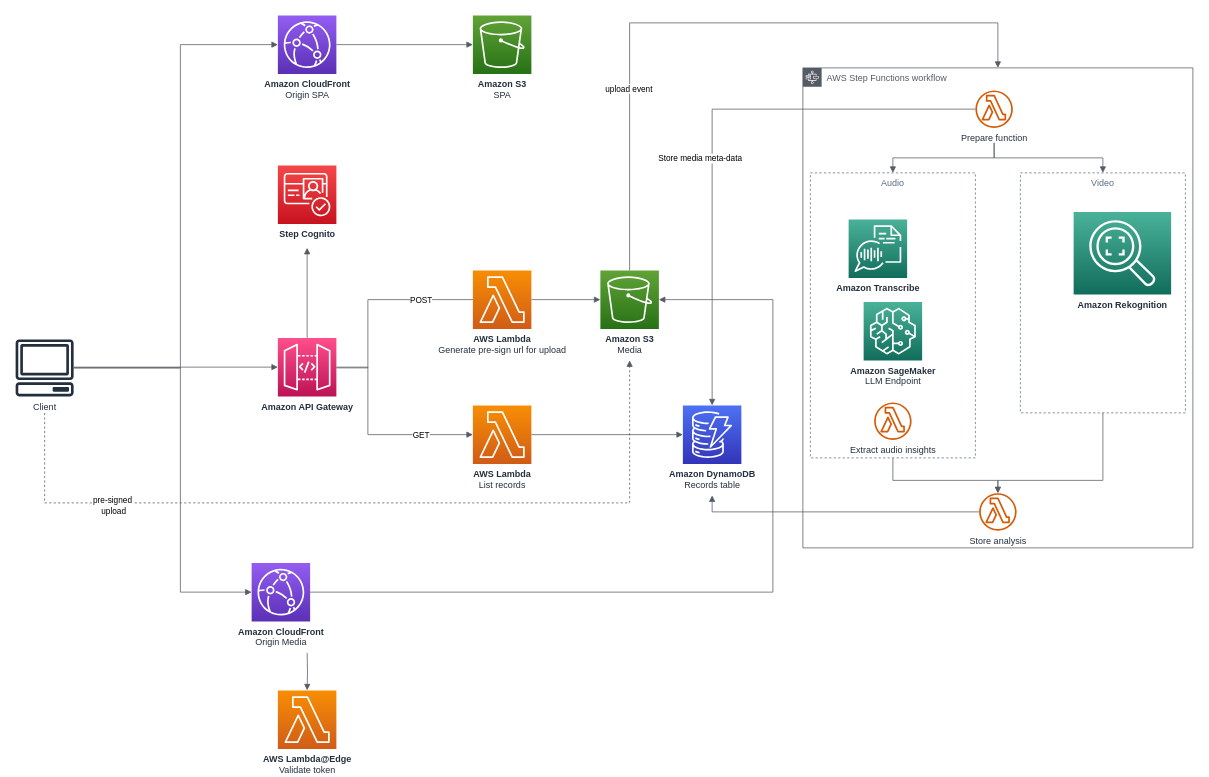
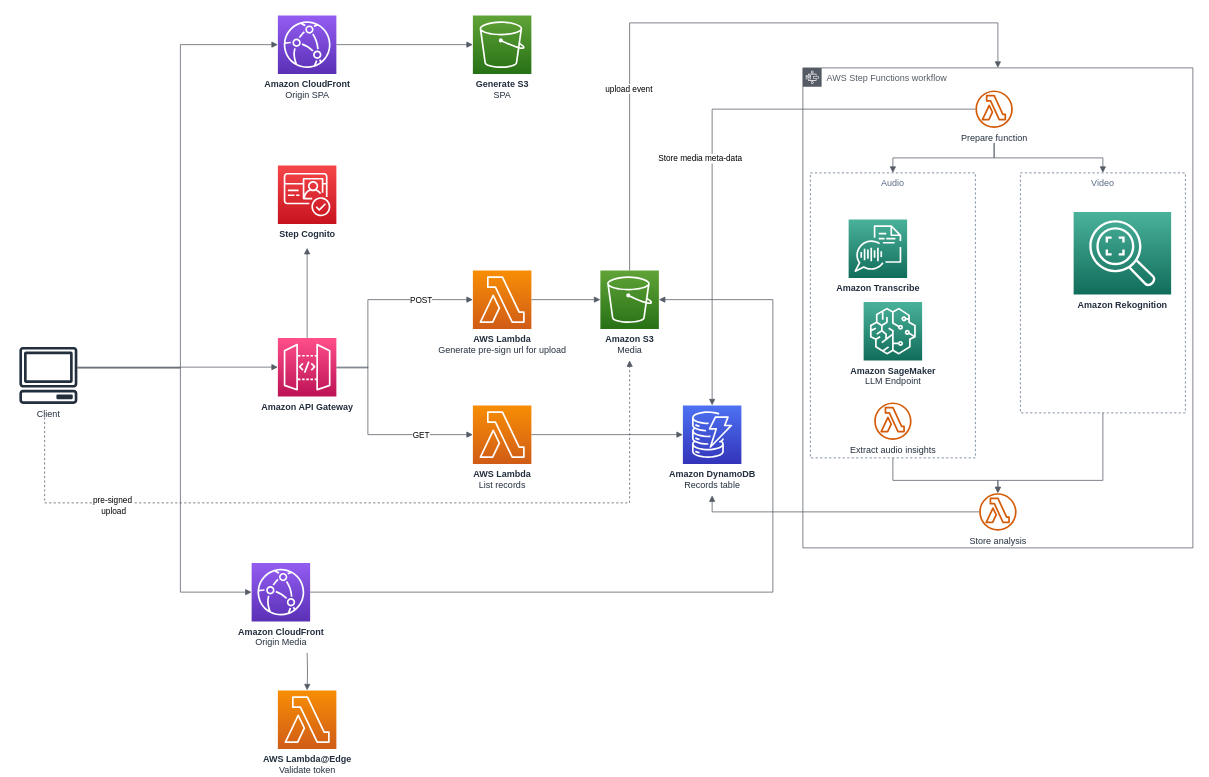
- <mxCell id="5" value="&lt;b&gt;Amazon S3&lt;/b&gt;&lt;br&gt;SPA" style="sketch=0;points=[[0,0,0],[0.25,0,0],[0.5,0,0],[0.75,0,0],[1,0,0],[0,1,0],[0.25,1,0],[0.5,1,0],[0.75,1,0],[1,1,0],[0,0.25,0],[0,0.5,0],[0,0.75,0],[1,0.25,0],[1,0.5,0],[1,0.75,0]];outlineConnect=0;fontColor=#232F3E;gradientColor=#60A337;gradientDirection=north;fillColor=#277116;strokeColor=#ffffff;dashed=0;verticalLabelPosition=bottom;verticalAlign=top;align=center;html=1;fontSize=12;fontStyle=0;aspect=fixed;shape=mxgraph.aws4.resourceIcon;resIcon=mxgraph.aws4.s3;" parent="1" vertex="1"><mxGeometry x="630" y="20" width="78" height="78" as="geometry" /></mxCell>
+ <mxCell id="5" value="&lt;b&gt;Generate S3&lt;/b&gt;&lt;br&gt;SPA" style="sketch=0;points=[[0,0,0],[0.25,0,0],[0.5,0,0],[0.75,0,0],[1,0,0],[0,1,0],[0.25,1,0],[0.5,1,0],[0.75,1,0],[1,1,0],[0,0.25,0],[0,0.5,0],[0,0.75,0],[1,0.25,0],[1,0.5,0],[1,0.75,0]];outlineConnect=0;fontColor=#232F3E;gradientColor=#60A337;gradientDirection=north;fillColor=#277116;strokeColor=#ffffff;dashed=0;verticalLabelPosition=bottom;verticalAlign=top;align=center;html=1;fontSize=12;fontStyle=0;aspect=fixed;shape=mxgraph.aws4.resourceIcon;resIcon=mxgraph.aws4.s3;" parent="1" vertex="1"><mxGeometry x="630" y="20" width="78" height="78" as="geometry" /></mxCell>
- <mxCell id="19" value="" style="edgeStyle=orthogonalEdgeStyle;html=1;endArrow=none;elbow=vertical;startArrow=none;endFill=1;strokeColor=#545B64;rounded=0;" parent="1" source="6" target="9" edge="1"><mxGeometry width="100" relative="1" as="geometry"><mxPoint x="480" y="684" as="sourcePoint" /><mxPoint x="580" y="684" as="targetPoint" /><Array as="points"><mxPoint x="490" y="490" /><mxPoint x="490" y="399" /></Array></mxGeometry></mxCell>
+ <mxCell id="19" value="" style="edgeStyle=orthogonalEdgeStyle;html=1;endArrow=block;elbow=vertical;startArrow=none;endFill=1;strokeColor=#545B64;rounded=0;" parent="1" source="6" target="9" edge="1"><mxGeometry width="100" relative="1" as="geometry"><mxPoint x="480" y="684" as="sourcePoint" /><mxPoint x="580" y="684" as="targetPoint" /><Array as="points"><mxPoint x="490" y="490" /><mxPoint x="490" y="399" /></Array></mxGeometry></mxCell>
- <mxCell id="15" value="Client" style="sketch=0;outlineConnect=0;fontColor=#232F3E;gradientColor=none;fillColor=#232F3D;strokeColor=none;dashed=0;verticalLabelPosition=bottom;verticalAlign=top;align=center;html=1;fontSize=12;fontStyle=0;aspect=fixed;pointerEvents=1;shape=mxgraph.aws4.client;" parent="1" vertex="1"><mxGeometry x="20" y="452" width="78" height="76" as="geometry" /></mxCell>
+ <mxCell id="15" value="Client" style="sketch=0;outlineConnect=0;fontColor=#232F3E;gradientColor=none;fillColor=#232F3D;strokeColor=none;dashed=0;verticalLabelPosition=bottom;verticalAlign=top;align=center;html=1;fontSize=12;fontStyle=0;aspect=fixed;pointerEvents=1;shape=mxgraph.aws4.client;" parent="1" vertex="1"><mxGeometry x="25" y="462" width="78" height="76" as="geometry" /></mxCell>
